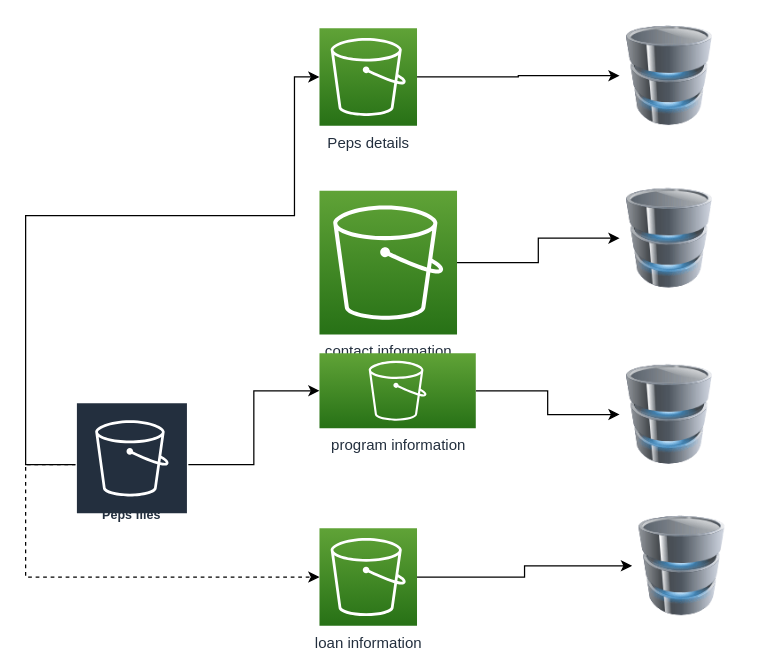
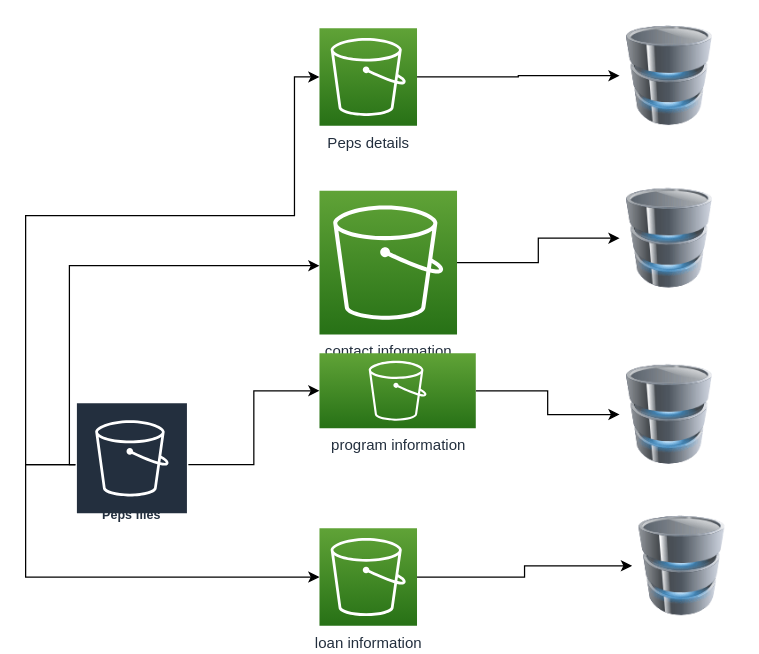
+ <mxCell id="3" style="edgeStyle=orthogonalEdgeStyle;rounded=0;orthogonalLoop=1;jettySize=auto;html=1;" edge="1" parent="1" source="6" target="10"><mxGeometry relative="1" as="geometry"><mxPoint x="215" y="232" as="targetPoint" /><Array as="points"><mxPoint x="55" y="212" /></Array></mxGeometry></mxCell>
- <mxCell id="5" style="edgeStyle=orthogonalEdgeStyle;rounded=0;orthogonalLoop=1;jettySize=auto;html=1;dashed=1;" edge="1" parent="1" source="6" target="14"><mxGeometry relative="1" as="geometry"><mxPoint x="245" y="502" as="targetPoint" /><Array as="points"><mxPoint x="20" y="461" /></Array></mxGeometry></mxCell>
+ <mxCell id="5" style="edgeStyle=orthogonalEdgeStyle;rounded=0;orthogonalLoop=1;jettySize=auto;html=1;" edge="1" parent="1" source="6" target="14"><mxGeometry relative="1" as="geometry"><mxPoint x="245" y="502" as="targetPoint" /><Array as="points"><mxPoint x="20" y="461" /></Array></mxGeometry></mxCell>
